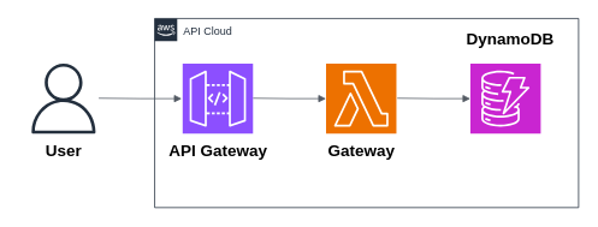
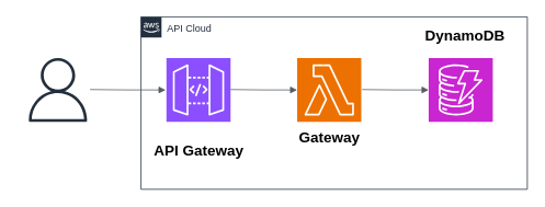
- <mxCell id="12" value="User" style="text;strokeColor=none;fillColor=none;html=1;fontSize=18;fontStyle=1;verticalAlign=middle;align=center;" vertex="1" parent="1"><mxGeometry x="20" y="148" width="100" height="40" as="geometry" /></mxCell>
- <mxCell id="3" value="API Gateway" style="text;strokeColor=none;fillColor=none;html=1;fontSize=18;fontStyle=1;verticalAlign=middle;align=center;" vertex="1" parent="2"><mxGeometry x="20" y="128" width="100" height="40" as="geometry" /></mxCell>
+ <mxCell id="3" value="API Gateway" style="text;strokeColor=none;fillColor=none;html=1;fontSize=18;fontStyle=1;verticalAlign=middle;align=center;" vertex="1" parent="2"><mxGeometry x="20" y="143" width="100" height="40" as="geometry" /></mxCell>
